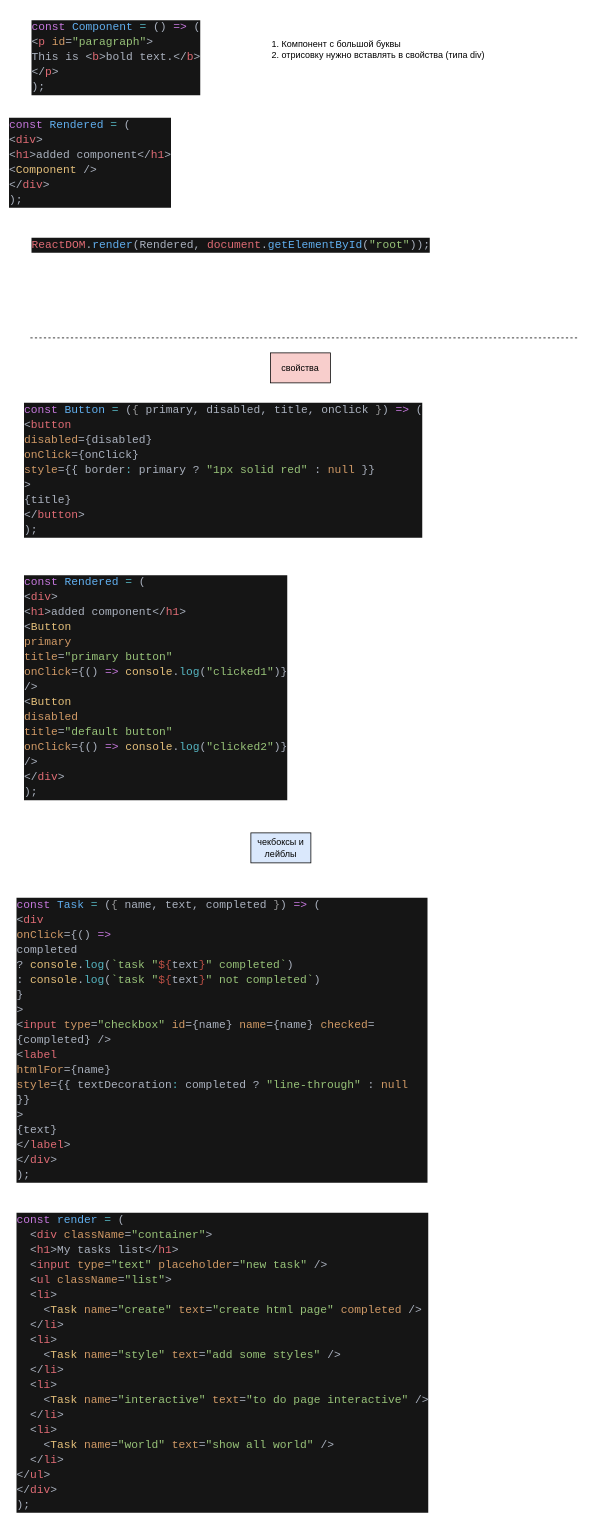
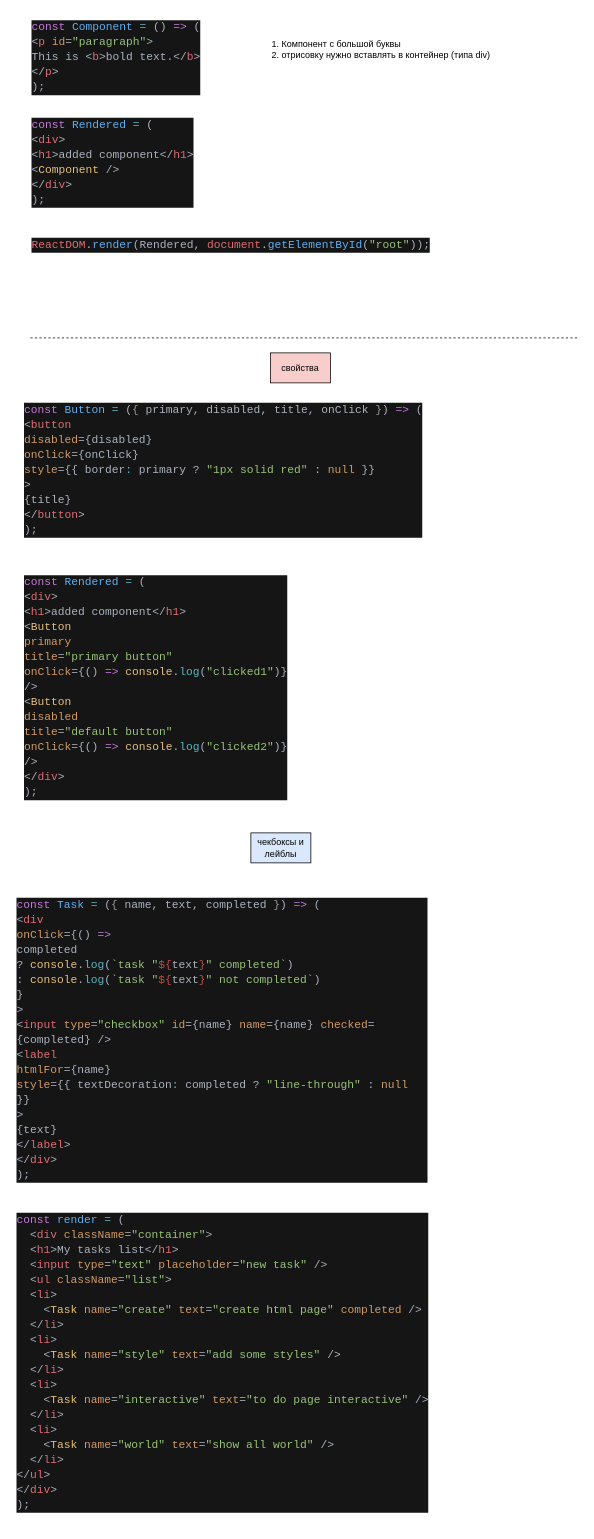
- <mxCell id="5" value="1. Компонент с большой буквы&lt;br&gt;2. отрисовку нужно вставлять в свойства (типа div)" style="text;html=1;align=left;verticalAlign=middle;resizable=0;points=[];autosize=1;" parent="1" vertex="1"><mxGeometry x="360" y="50" width="310" height="30" as="geometry" /></mxCell>
+ <mxCell id="5" value="1. Компонент с большой буквы&lt;br&gt;2. отрисовку нужно вставлять в контейнер (типа div)" style="text;html=1;align=left;verticalAlign=middle;resizable=0;points=[];autosize=1;" parent="1" vertex="1"><mxGeometry x="360" y="50" width="310" height="30" as="geometry" /></mxCell>
- <mxCell id="3" value="&lt;div style=&quot;color: rgb(153, 153, 153); background-color: rgb(21, 21, 21); font-family: dm, menlo, monaco, &amp;quot;courier new&amp;quot;, monospace; font-weight: normal; font-size: 15px; line-height: 20px;&quot;&gt;&lt;div&gt;&lt;span style=&quot;color: #c678dd&quot;&gt;const&lt;/span&gt;&lt;span style=&quot;color: #999999&quot;&gt; &lt;/span&gt;&lt;span style=&quot;color: #61afef&quot;&gt;Rendered&lt;/span&gt;&lt;span style=&quot;color: #999999&quot;&gt; &lt;/span&gt;&lt;span style=&quot;color: #56b6c2&quot;&gt;=&lt;/span&gt;&lt;span style=&quot;color: #999999&quot;&gt; &lt;/span&gt;&lt;span style=&quot;color: #abb2bf&quot;&gt;(&lt;/span&gt;&lt;/div&gt;&lt;div&gt;&lt;span style=&quot;color: #999999&quot;&gt;        &lt;/span&gt;&lt;span style=&quot;color: #abb2bf&quot;&gt;&amp;lt;&lt;/span&gt;&lt;span style=&quot;color: #e06c75&quot;&gt;div&lt;/span&gt;&lt;span style=&quot;color: #abb2bf&quot;&gt;&amp;gt;&lt;/span&gt;&lt;/div&gt;&lt;div&gt;&lt;span style=&quot;color: #abb2bf&quot;&gt;          &amp;lt;&lt;/span&gt;&lt;span style=&quot;color: #e06c75&quot;&gt;h1&lt;/span&gt;&lt;span style=&quot;color: #abb2bf&quot;&gt;&amp;gt;added component&amp;lt;/&lt;/span&gt;&lt;span style=&quot;color: #e06c75&quot;&gt;h1&lt;/span&gt;&lt;span style=&quot;color: #abb2bf&quot;&gt;&amp;gt;&lt;/span&gt;&lt;/div&gt;&lt;div&gt;&lt;span style=&quot;color: #abb2bf&quot;&gt;          &amp;lt;&lt;/span&gt;&lt;span style=&quot;color: #e5c07b&quot;&gt;Component&lt;/span&gt;&lt;span style=&quot;color: #abb2bf&quot;&gt; /&amp;gt;&lt;/span&gt;&lt;/div&gt;&lt;div&gt;&lt;span style=&quot;color: #abb2bf&quot;&gt;        &amp;lt;/&lt;/span&gt;&lt;span style=&quot;color: #e06c75&quot;&gt;div&lt;/span&gt;&lt;span style=&quot;color: #abb2bf&quot;&gt;&amp;gt;&lt;/span&gt;&lt;/div&gt;&lt;div&gt;&lt;span style=&quot;color: #999999&quot;&gt;      &lt;/span&gt;&lt;span style=&quot;color: #abb2bf&quot;&gt;);&lt;/span&gt;&lt;/div&gt;&lt;/div&gt;" style="text;whiteSpace=wrap;html=1;" parent="1" vertex="1"><mxGeometry x="10" y="150" width="240" height="140" as="geometry" /></mxCell>
+ <mxCell id="3" value="&lt;div style=&quot;color: rgb(153, 153, 153); background-color: rgb(21, 21, 21); font-family: dm, menlo, monaco, &amp;quot;courier new&amp;quot;, monospace; font-weight: normal; font-size: 15px; line-height: 20px;&quot;&gt;&lt;div&gt;&lt;span style=&quot;color: #c678dd&quot;&gt;const&lt;/span&gt;&lt;span style=&quot;color: #999999&quot;&gt; &lt;/span&gt;&lt;span style=&quot;color: #61afef&quot;&gt;Rendered&lt;/span&gt;&lt;span style=&quot;color: #999999&quot;&gt; &lt;/span&gt;&lt;span style=&quot;color: #56b6c2&quot;&gt;=&lt;/span&gt;&lt;span style=&quot;color: #999999&quot;&gt; &lt;/span&gt;&lt;span style=&quot;color: #abb2bf&quot;&gt;(&lt;/span&gt;&lt;/div&gt;&lt;div&gt;&lt;span style=&quot;color: #999999&quot;&gt;        &lt;/span&gt;&lt;span style=&quot;color: #abb2bf&quot;&gt;&amp;lt;&lt;/span&gt;&lt;span style=&quot;color: #e06c75&quot;&gt;div&lt;/span&gt;&lt;span style=&quot;color: #abb2bf&quot;&gt;&amp;gt;&lt;/span&gt;&lt;/div&gt;&lt;div&gt;&lt;span style=&quot;color: #abb2bf&quot;&gt;          &amp;lt;&lt;/span&gt;&lt;span style=&quot;color: #e06c75&quot;&gt;h1&lt;/span&gt;&lt;span style=&quot;color: #abb2bf&quot;&gt;&amp;gt;added component&amp;lt;/&lt;/span&gt;&lt;span style=&quot;color: #e06c75&quot;&gt;h1&lt;/span&gt;&lt;span style=&quot;color: #abb2bf&quot;&gt;&amp;gt;&lt;/span&gt;&lt;/div&gt;&lt;div&gt;&lt;span style=&quot;color: #abb2bf&quot;&gt;          &amp;lt;&lt;/span&gt;&lt;span style=&quot;color: #e5c07b&quot;&gt;Component&lt;/span&gt;&lt;span style=&quot;color: #abb2bf&quot;&gt; /&amp;gt;&lt;/span&gt;&lt;/div&gt;&lt;div&gt;&lt;span style=&quot;color: #abb2bf&quot;&gt;        &amp;lt;/&lt;/span&gt;&lt;span style=&quot;color: #e06c75&quot;&gt;div&lt;/span&gt;&lt;span style=&quot;color: #abb2bf&quot;&gt;&amp;gt;&lt;/span&gt;&lt;/div&gt;&lt;div&gt;&lt;span style=&quot;color: #999999&quot;&gt;      &lt;/span&gt;&lt;span style=&quot;color: #abb2bf&quot;&gt;);&lt;/span&gt;&lt;/div&gt;&lt;/div&gt;" style="text;whiteSpace=wrap;html=1;" parent="1" vertex="1"><mxGeometry x="40" y="150" width="240" height="140" as="geometry" /></mxCell>
